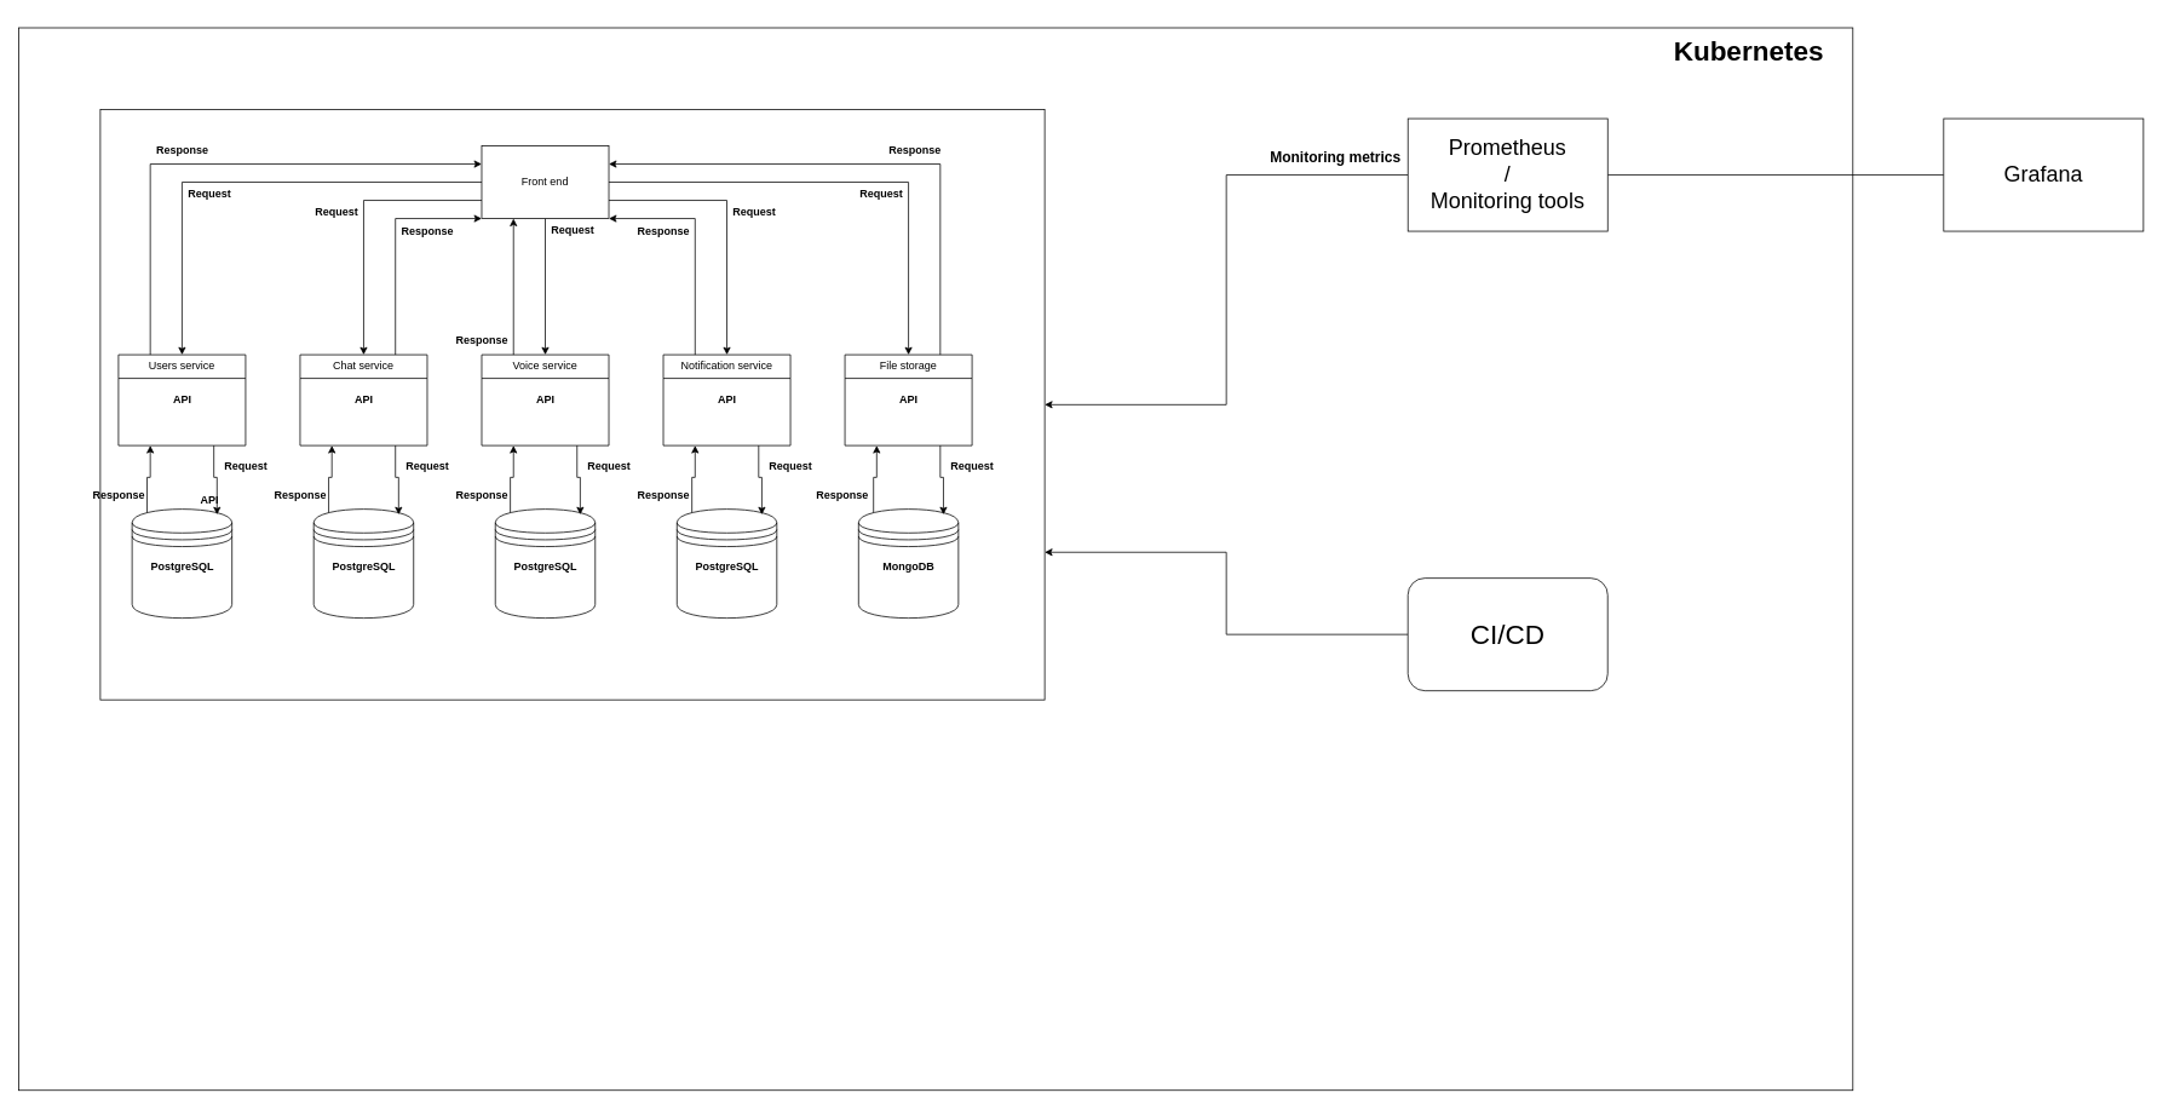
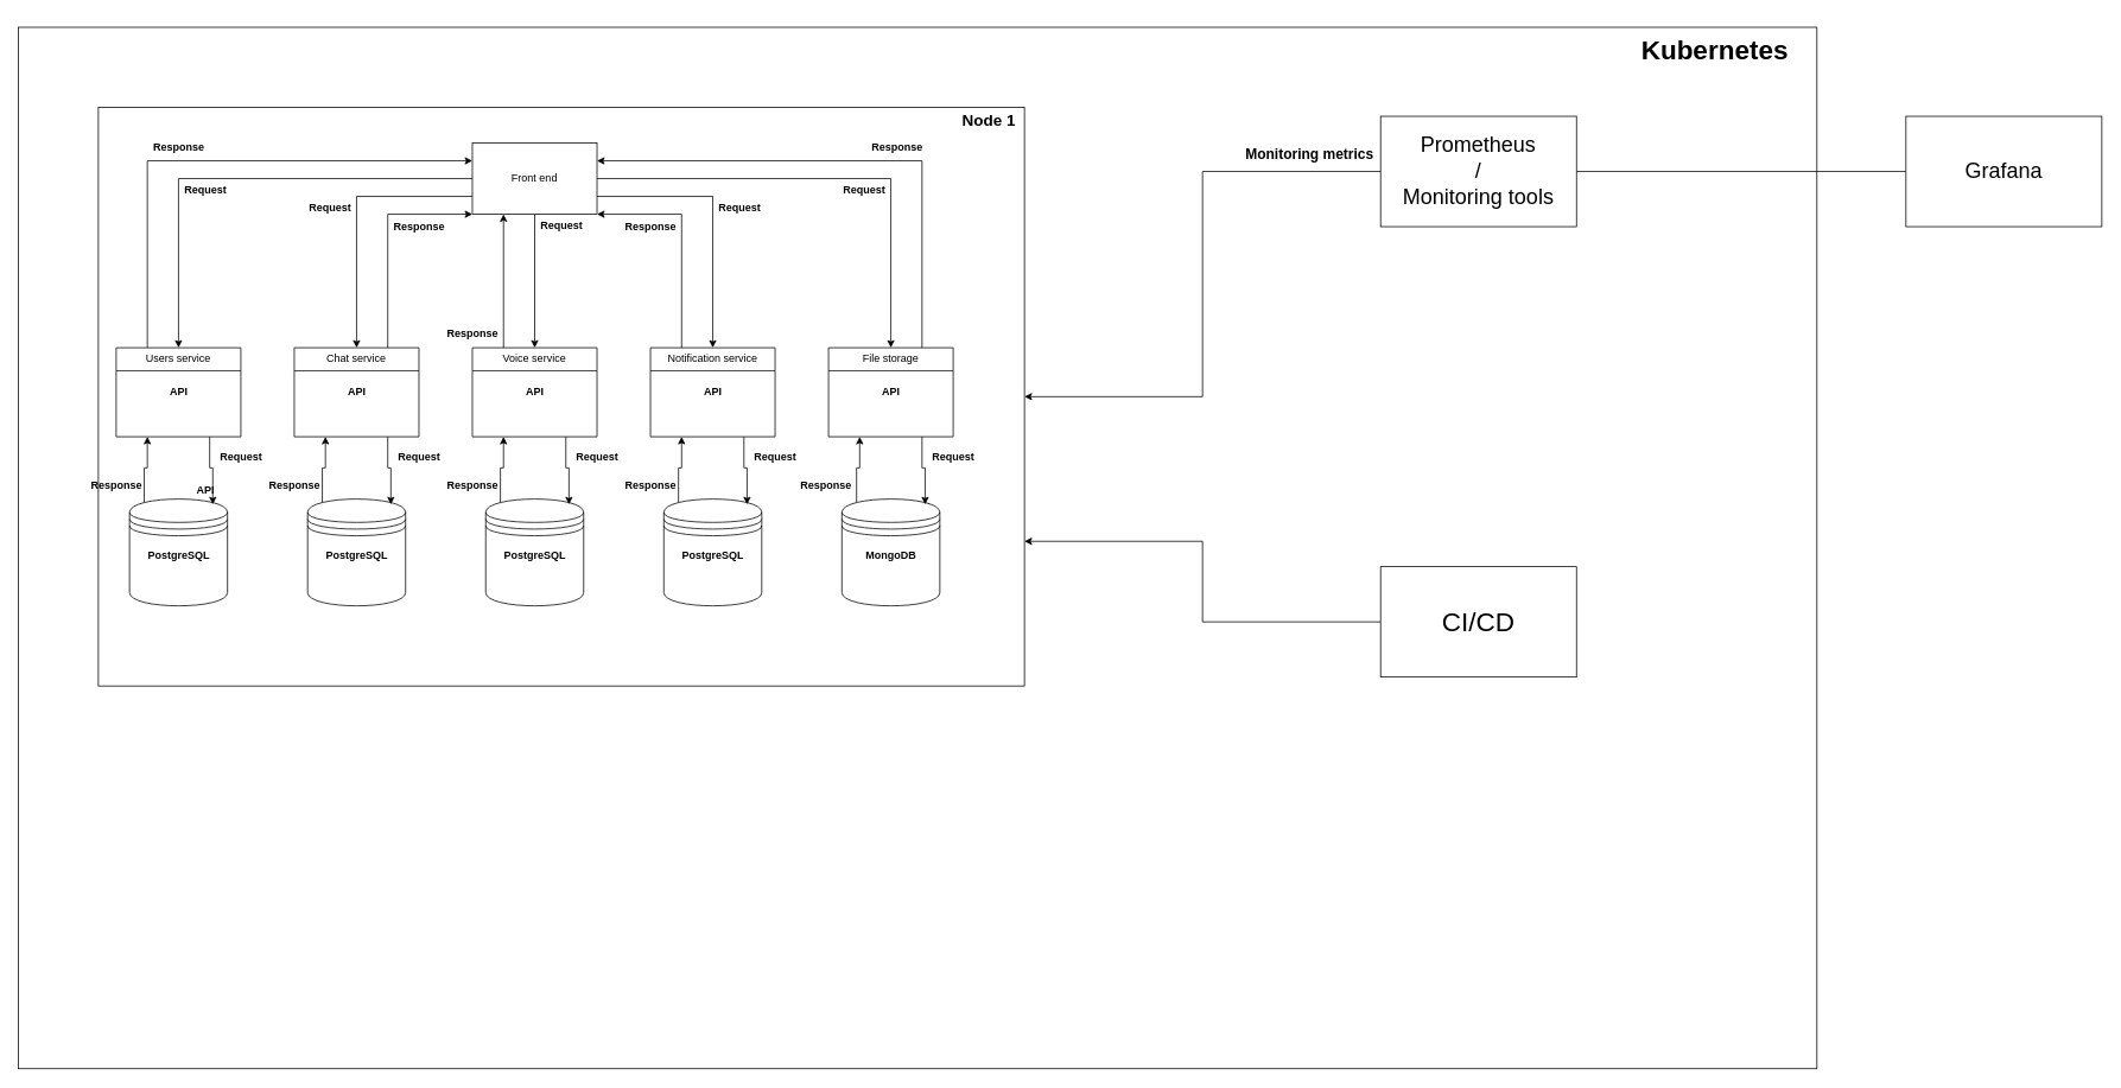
+ <mxCell id="67" value="&lt;font style=&quot;font-size: 18px;&quot;&gt;Node 1&lt;/font&gt;" style="text;align=center;fontStyle=1;verticalAlign=middle;spacingLeft=3;spacingRight=3;strokeColor=none;rotatable=0;points=[[0,0.5],[1,0.5]];portConstraint=eastwest;html=1;" parent="1" vertex="1"><mxGeometry x="1070" y="120" width="80" height="30" as="geometry" /></mxCell>
- <mxCell id="74" value="&lt;font style=&quot;font-size: 30px;&quot;&gt;CI/CD&lt;/font&gt;" style="html=1;whiteSpace=wrap;rounded=1;" vertex="1" parent="1"><mxGeometry x="1550" y="636" width="220" height="124" as="geometry" /></mxCell>
+ <mxCell id="74" value="&lt;font style=&quot;font-size: 30px;&quot;&gt;CI/CD&lt;/font&gt;" style="html=1;whiteSpace=wrap;" vertex="1" parent="1"><mxGeometry x="1550" y="636" width="220" height="124" as="geometry" /></mxCell>
